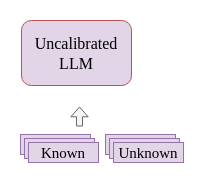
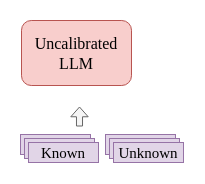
- <mxCell id="2" value="&lt;font face=&quot;Georgia&quot; style=&quot;font-size: 16px;&quot;&gt;Uncalibrated&lt;br&gt;LLM&lt;/font&gt;" style="rounded=1;whiteSpace=wrap;html=1;fillColor=#e1d5e7;strokeColor=#b85450;" vertex="1" parent="1"><mxGeometry x="21" y="20" width="110" height="65" as="geometry" /></mxCell>
+ <mxCell id="2" value="&lt;font face=&quot;Georgia&quot; style=&quot;font-size: 16px;&quot;&gt;Uncalibrated&lt;br&gt;LLM&lt;/font&gt;" style="rounded=1;whiteSpace=wrap;html=1;fillColor=#f8cecc;strokeColor=#b85450;" vertex="1" parent="1"><mxGeometry x="21" y="20" width="110" height="65" as="geometry" /></mxCell>
